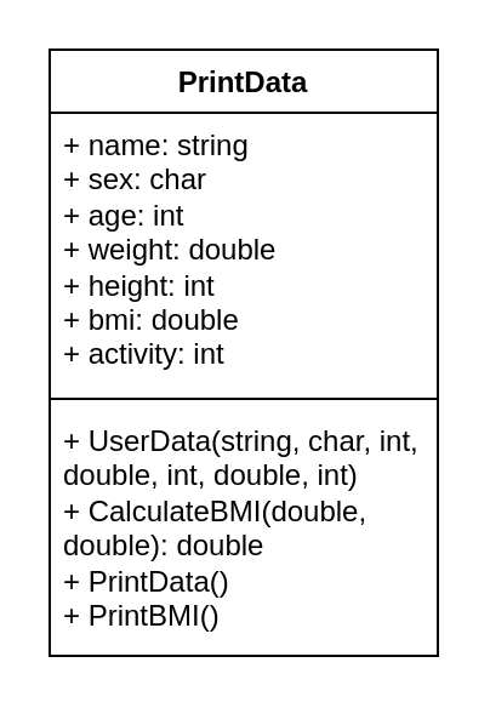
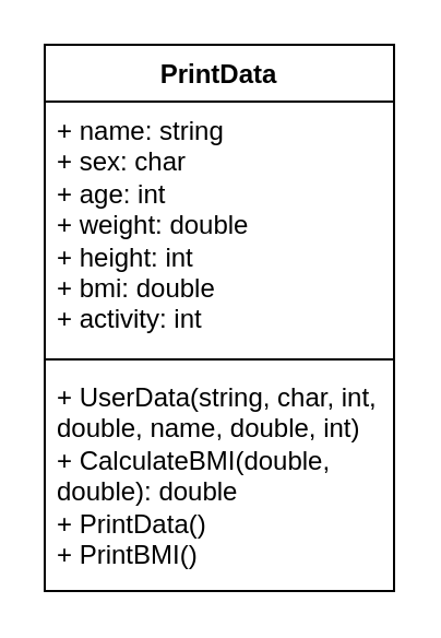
- <mxCell id="5" value="+ UserData(string, char, int, double, int, double, int)&lt;br&gt;+ CalculateBMI(double, double): double&lt;br&gt;+ PrintData()&lt;br&gt;+ PrintBMI()" style="text;strokeColor=none;fillColor=none;align=left;verticalAlign=top;spacingLeft=4;spacingRight=4;overflow=hidden;rotatable=0;points=[[0,0.5],[1,0.5]];portConstraint=eastwest;whiteSpace=wrap;html=1;" vertex="1" parent="2"><mxGeometry y="148" width="160" height="102" as="geometry" /></mxCell>
+ <mxCell id="5" value="+ UserData(string, char, int, double, name, double, int)&lt;br&gt;+ CalculateBMI(double, double): double&lt;br&gt;+ PrintData()&lt;br&gt;+ PrintBMI()" style="text;strokeColor=none;fillColor=none;align=left;verticalAlign=top;spacingLeft=4;spacingRight=4;overflow=hidden;rotatable=0;points=[[0,0.5],[1,0.5]];portConstraint=eastwest;whiteSpace=wrap;html=1;" vertex="1" parent="2"><mxGeometry y="148" width="160" height="102" as="geometry" /></mxCell>
